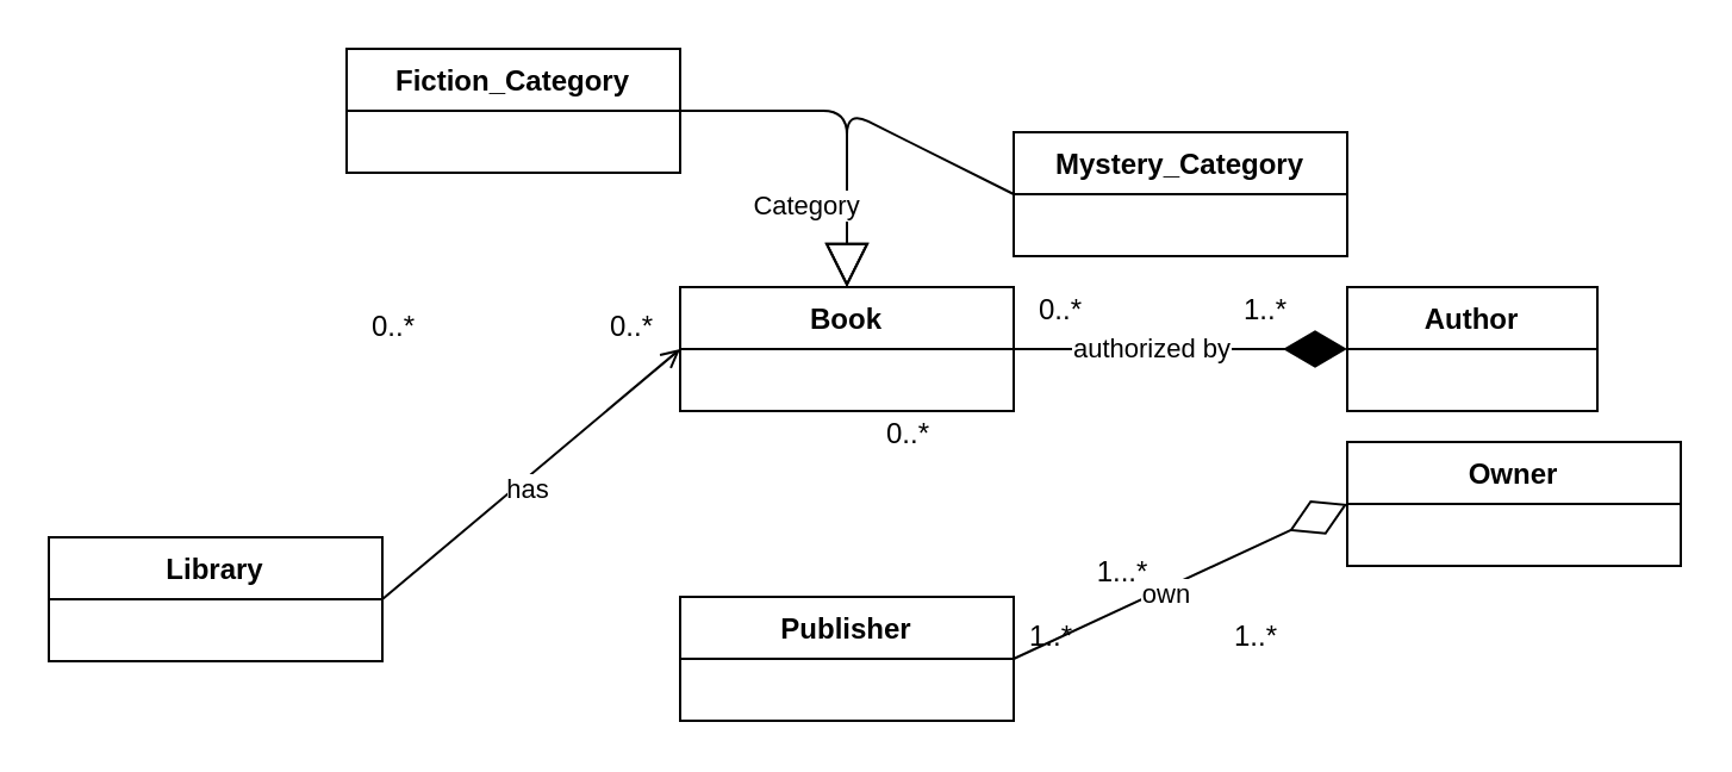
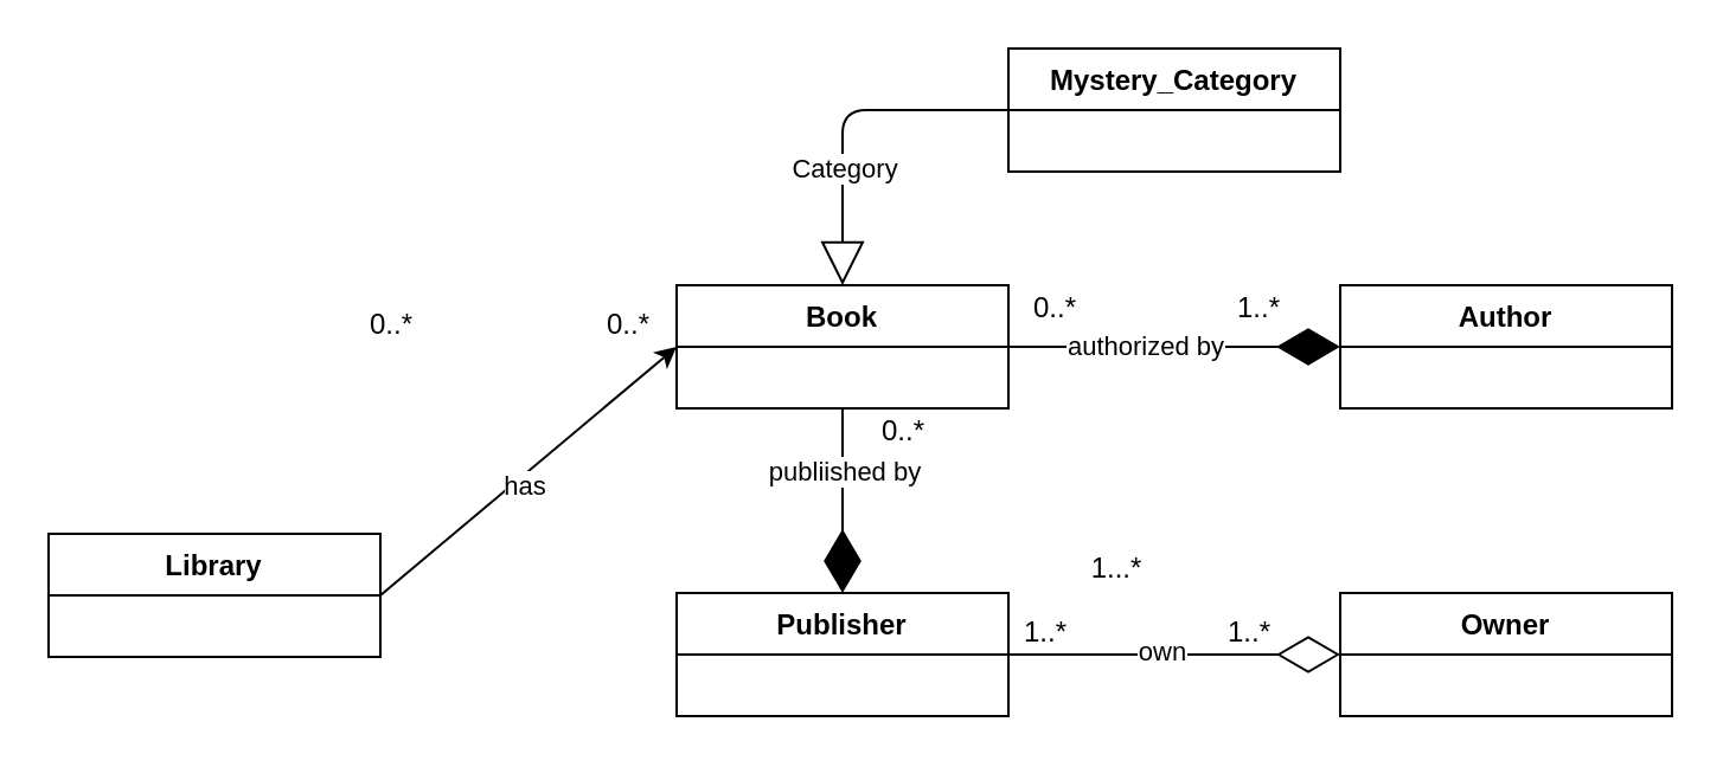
- <mxCell id="5" value="Fiction_Category" style="swimlane;fontStyle=1;childLayout=stackLayout;horizontal=1;startSize=26;fillColor=none;horizontalStack=0;resizeParent=1;resizeParentMax=0;resizeLast=0;collapsible=1;marginBottom=0;" vertex="1" parent="1"><mxGeometry x="145" y="20" width="140" height="52" as="geometry" /></mxCell>
- <mxCell id="6" value="" style="endArrow=block;endSize=16;endFill=0;html=1;exitX=1;exitY=0.5;exitDx=0;exitDy=0;entryX=0.5;entryY=0;entryDx=0;entryDy=0;" edge="1" parent="1" source="5" target="2"><mxGeometry width="160" relative="1" as="geometry"><mxPoint x="311" y="280" as="sourcePoint" /><mxPoint x="471" y="280" as="targetPoint" /><Array as="points"><mxPoint x="355" y="46" /></Array></mxGeometry></mxCell>
- <mxCell id="4" value="Mystery_Category" style="swimlane;fontStyle=1;childLayout=stackLayout;horizontal=1;startSize=26;fillColor=none;horizontalStack=0;resizeParent=1;resizeParentMax=0;resizeLast=0;collapsible=1;marginBottom=0;" vertex="1" parent="1"><mxGeometry x="425" y="55" width="140" height="52" as="geometry" /></mxCell>
+ <mxCell id="4" value="Mystery_Category" style="swimlane;fontStyle=1;childLayout=stackLayout;horizontal=1;startSize=26;fillColor=none;horizontalStack=0;resizeParent=1;resizeParentMax=0;resizeLast=0;collapsible=1;marginBottom=0;" vertex="1" parent="1"><mxGeometry x="425" y="20" width="140" height="52" as="geometry" /></mxCell>
- <mxCell id="11" value="Author" style="swimlane;fontStyle=1;childLayout=stackLayout;horizontal=1;startSize=26;fillColor=none;horizontalStack=0;resizeParent=1;resizeParentMax=0;resizeLast=0;collapsible=1;marginBottom=0;" vertex="1" parent="1"><mxGeometry x="565" y="120" width="105" height="52" as="geometry" /></mxCell>
+ <mxCell id="11" value="Author" style="swimlane;fontStyle=1;childLayout=stackLayout;horizontal=1;startSize=26;fillColor=none;horizontalStack=0;resizeParent=1;resizeParentMax=0;resizeLast=0;collapsible=1;marginBottom=0;" vertex="1" parent="1"><mxGeometry x="565" y="120" width="140" height="52" as="geometry" /></mxCell>
- <mxCell id="16" value="" style="endArrow=open;html=1;exitX=1;exitY=0.5;exitDx=0;exitDy=0;entryX=0;entryY=0.5;entryDx=0;entryDy=0;" edge="1" parent="1" source="15" target="2"><mxGeometry width="50" height="50" relative="1" as="geometry"><mxPoint x="361" y="200" as="sourcePoint" /><mxPoint x="411" y="150" as="targetPoint" /></mxGeometry></mxCell>
+ <mxCell id="16" value="" style="endArrow=classic;html=1;exitX=1;exitY=0.5;exitDx=0;exitDy=0;entryX=0;entryY=0.5;entryDx=0;entryDy=0;" edge="1" parent="1" source="15" target="2"><mxGeometry width="50" height="50" relative="1" as="geometry"><mxPoint x="361" y="200" as="sourcePoint" /><mxPoint x="411" y="150" as="targetPoint" /></mxGeometry></mxCell>
+ <mxCell id="13" value="" style="endArrow=diamondThin;endFill=1;endSize=24;html=1;exitX=0.5;exitY=1;exitDx=0;exitDy=0;entryX=0.5;entryY=0;entryDx=0;entryDy=0;" edge="1" parent="1" source="2" target="3"><mxGeometry width="160" relative="1" as="geometry"><mxPoint x="435" y="156" as="sourcePoint" /><mxPoint x="575" y="156" as="targetPoint" /></mxGeometry></mxCell>
+ <mxCell id="14" value="publiished by" style="edgeLabel;html=1;align=center;verticalAlign=middle;resizable=0;points=[];" vertex="1" connectable="0" parent="13"><mxGeometry x="-0.333" relative="1" as="geometry"><mxPoint as="offset" /></mxGeometry></mxCell>
- <mxCell id="12" value="Owner" style="swimlane;fontStyle=1;childLayout=stackLayout;horizontal=1;startSize=26;fillColor=none;horizontalStack=0;resizeParent=1;resizeParentMax=0;resizeLast=0;collapsible=1;marginBottom=0;" vertex="1" parent="1"><mxGeometry x="565" y="185" width="140" height="52" as="geometry" /></mxCell>
+ <mxCell id="12" value="Owner" style="swimlane;fontStyle=1;childLayout=stackLayout;horizontal=1;startSize=26;fillColor=none;horizontalStack=0;resizeParent=1;resizeParentMax=0;resizeLast=0;collapsible=1;marginBottom=0;" vertex="1" parent="1"><mxGeometry x="565" y="250" width="140" height="52" as="geometry" /></mxCell>
